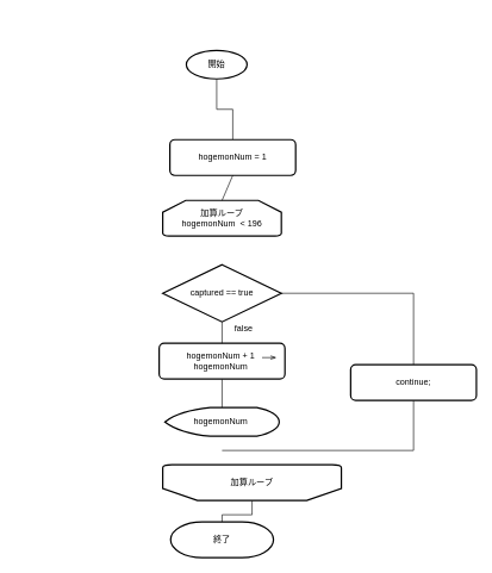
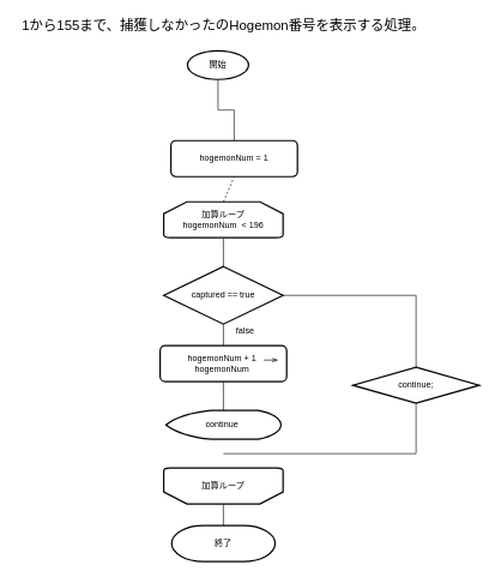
+ <mxCell id="21" value="1から155まで、捕獲しなかったのHogemon番号を表示する処理。" style="text;html=1;align=center;verticalAlign=middle;resizable=0;points=[];autosize=1;strokeColor=none;fontSize=19;" vertex="1" parent="1"><mxGeometry x="20" y="20" width="580" height="30" as="geometry" /></mxCell>
- <mxCell id="19" value="" style="endArrow=none;html=1;entryX=0.5;entryY=1;entryDx=0;entryDy=0;exitX=0.5;exitY=0;exitDx=0;exitDy=0;exitPerimeter=0;" edge="1" parent="1" source="6" target="4"><mxGeometry width="50" height="50" relative="1" as="geometry"><mxPoint x="286" y="320" as="sourcePoint" /><mxPoint x="336" y="270" as="targetPoint" /></mxGeometry></mxCell>
+ <mxCell id="19" value="" style="endArrow=none;html=1;entryX=0.5;entryY=1;entryDx=0;entryDy=0;exitX=0.5;exitY=0;exitDx=0;exitDy=0;exitPerimeter=0;dashed=1;" edge="1" parent="1" source="6" target="4"><mxGeometry width="50" height="50" relative="1" as="geometry"><mxPoint x="286" y="320" as="sourcePoint" /><mxPoint x="336" y="270" as="targetPoint" /></mxGeometry></mxCell>
+ <mxCell id="5" style="edgeStyle=orthogonalEdgeStyle;rounded=0;orthogonalLoop=1;jettySize=auto;html=1;exitX=0.5;exitY=1;exitDx=0;exitDy=0;exitPerimeter=0;entryX=0.5;entryY=0;entryDx=0;entryDy=0;entryPerimeter=0;endArrow=none;endFill=0;" edge="1" parent="1" source="6" target="16"><mxGeometry relative="1" as="geometry" /></mxCell>
- <mxCell id="18" value="continue;" style="rounded=1;whiteSpace=wrap;html=1;absoluteArcSize=1;arcSize=14;strokeWidth=2;" vertex="1" parent="1"><mxGeometry x="490" y="510" width="176" height="50" as="geometry" /></mxCell>
+ <mxCell id="18" value="continue;" style="rhombus;whiteSpace=wrap;html=1;absoluteArcSize=1;arcSize=14;strokeWidth=2;" vertex="1" parent="1"><mxGeometry x="490" y="510" width="176" height="50" as="geometry" /></mxCell>
- <mxCell id="10" value="&lt;span&gt;hogemonNum&amp;nbsp;&lt;/span&gt;" style="strokeWidth=2;html=1;shape=mxgraph.flowchart.display;whiteSpace=wrap;" vertex="1" parent="1"><mxGeometry x="230" y="570" width="160" height="40" as="geometry" /></mxCell>
+ <mxCell id="10" value="&lt;span&gt;continue&amp;nbsp;&lt;/span&gt;" style="strokeWidth=2;html=1;shape=mxgraph.flowchart.display;whiteSpace=wrap;" vertex="1" parent="1"><mxGeometry x="230" y="570" width="160" height="40" as="geometry" /></mxCell>
- <mxCell id="12" value="加算ループ" style="strokeWidth=2;html=1;shape=mxgraph.flowchart.loop_limit;whiteSpace=wrap;direction=west;" vertex="1" parent="1"><mxGeometry x="227" y="650" width="250" height="50" as="geometry" /></mxCell>
+ <mxCell id="12" value="加算ループ" style="strokeWidth=2;html=1;shape=mxgraph.flowchart.loop_limit;whiteSpace=wrap;direction=west;" vertex="1" parent="1"><mxGeometry x="227" y="650" width="166" height="50" as="geometry" /></mxCell>
